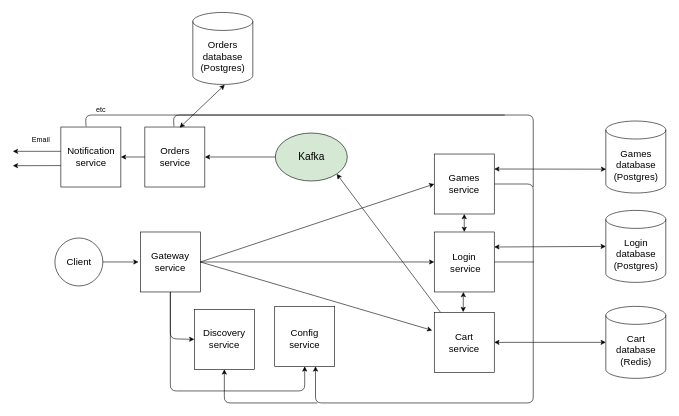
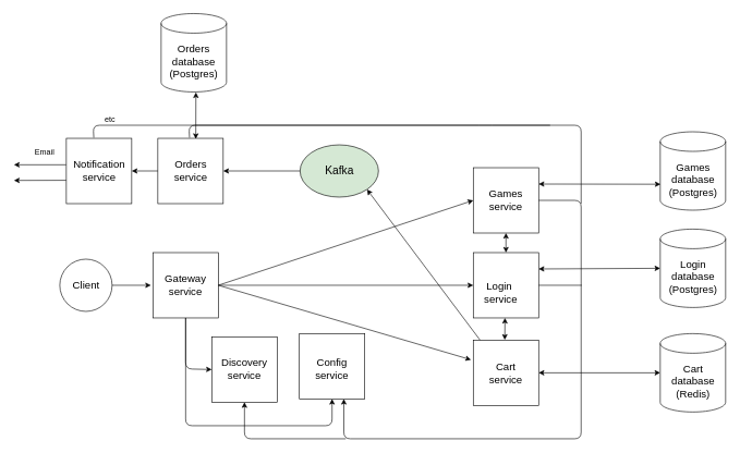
- <mxCell id="48" value="&lt;div style=&quot;font-size: 16px;&quot;&gt;&lt;font style=&quot;font-size: 16px;&quot;&gt;Orders&lt;br&gt;&lt;/font&gt;&lt;/div&gt;&lt;div style=&quot;font-size: 16px;&quot;&gt;&lt;font style=&quot;font-size: 16px;&quot;&gt;database&lt;/font&gt;&lt;/div&gt;&lt;div style=&quot;font-size: 16px;&quot;&gt;&lt;font style=&quot;font-size: 16px;&quot;&gt;(Postgres)&lt;br&gt;&lt;/font&gt;&lt;/div&gt;" style="shape=cylinder3;whiteSpace=wrap;html=1;boundedLbl=1;backgroundOutline=1;size=15;strokeWidth=1;" parent="1" vertex="1"><mxGeometry x="321" y="20" width="100" height="120" as="geometry" /></mxCell>
+ <mxCell id="48" value="&lt;div style=&quot;font-size: 16px;&quot;&gt;&lt;font style=&quot;font-size: 16px;&quot;&gt;Orders&lt;br&gt;&lt;/font&gt;&lt;/div&gt;&lt;div style=&quot;font-size: 16px;&quot;&gt;&lt;font style=&quot;font-size: 16px;&quot;&gt;database&lt;/font&gt;&lt;/div&gt;&lt;div style=&quot;font-size: 16px;&quot;&gt;&lt;font style=&quot;font-size: 16px;&quot;&gt;(Postgres)&lt;br&gt;&lt;/font&gt;&lt;/div&gt;" style="shape=cylinder3;whiteSpace=wrap;html=1;boundedLbl=1;backgroundOutline=1;size=15;strokeWidth=1;" parent="1" vertex="1"><mxGeometry x="246" y="20" width="100" height="120" as="geometry" /></mxCell>
- <mxCell id="36" value="&lt;div style=&quot;font-size: 16px;&quot;&gt;&lt;font style=&quot;font-size: 16px;&quot;&gt;Login&lt;/font&gt;&lt;/div&gt;&lt;div style=&quot;font-size: 16px;&quot;&gt;&lt;font style=&quot;font-size: 16px;&quot;&gt;&amp;nbsp;service&lt;br&gt;&lt;/font&gt;&lt;/div&gt;" style="text;html=1;align=center;verticalAlign=middle;whiteSpace=wrap;rounded=0;strokeWidth=1;" parent="1" vertex="1"><mxGeometry x="746" y="420" width="55" height="35" as="geometry" /></mxCell>
+ <mxCell id="36" value="&lt;div style=&quot;font-size: 16px;&quot;&gt;&lt;font style=&quot;font-size: 16px;&quot;&gt;Login&lt;/font&gt;&lt;/div&gt;&lt;div style=&quot;font-size: 16px;&quot;&gt;&lt;font style=&quot;font-size: 16px;&quot;&gt;&amp;nbsp;service&lt;br&gt;&lt;/font&gt;&lt;/div&gt;" style="text;html=1;align=center;verticalAlign=middle;whiteSpace=wrap;rounded=0;strokeWidth=1;" parent="1" vertex="1"><mxGeometry x="736" y="430" width="55" height="35" as="geometry" /></mxCell>
